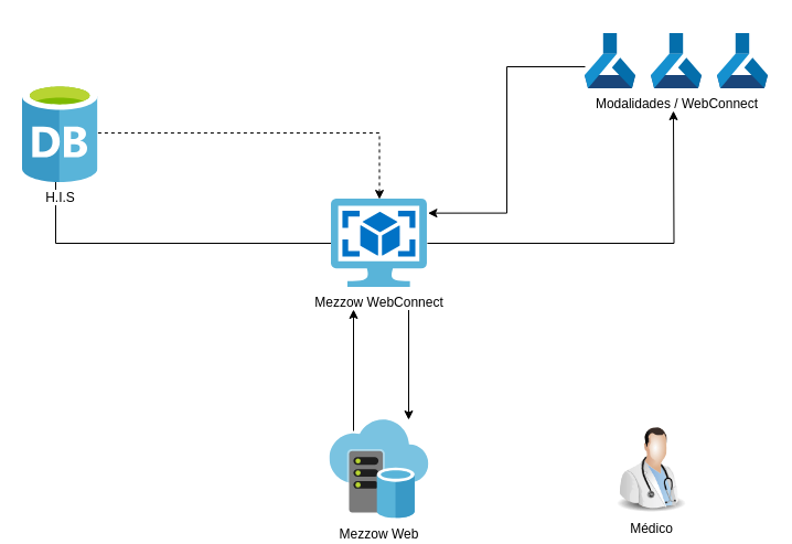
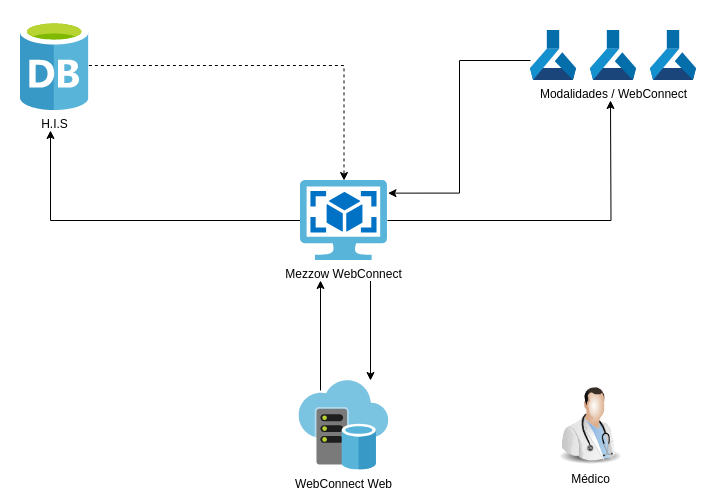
- <mxCell id="7" value="H.I.S" style="aspect=fixed;html=1;points=[];align=center;image;fontSize=12;image=img/lib/mscae/Database_General.svg;" vertex="1" parent="1"><mxGeometry x="20" y="75" width="68.4" height="90" as="geometry" /></mxCell>
+ <mxCell id="7" value="H.I.S" style="aspect=fixed;html=1;points=[];align=center;image;fontSize=12;image=img/lib/mscae/Database_General.svg;" vertex="1" parent="1"><mxGeometry x="20" y="20" width="68.4" height="90" as="geometry" /></mxCell>
- <mxCell id="9" value="Mezzow Web" style="aspect=fixed;html=1;points=[];align=center;image;fontSize=12;image=img/lib/mscae/Virtual_Datacenter.svg;" vertex="1" parent="1"><mxGeometry x="298.48" y="380" width="90" height="90" as="geometry" /></mxCell>
+ <mxCell id="9" value="WebConnect Web" style="aspect=fixed;html=1;points=[];align=center;image;fontSize=12;image=img/lib/mscae/Virtual_Datacenter.svg;" vertex="1" parent="1"><mxGeometry x="298.48" y="380" width="90" height="90" as="geometry" /></mxCell>
